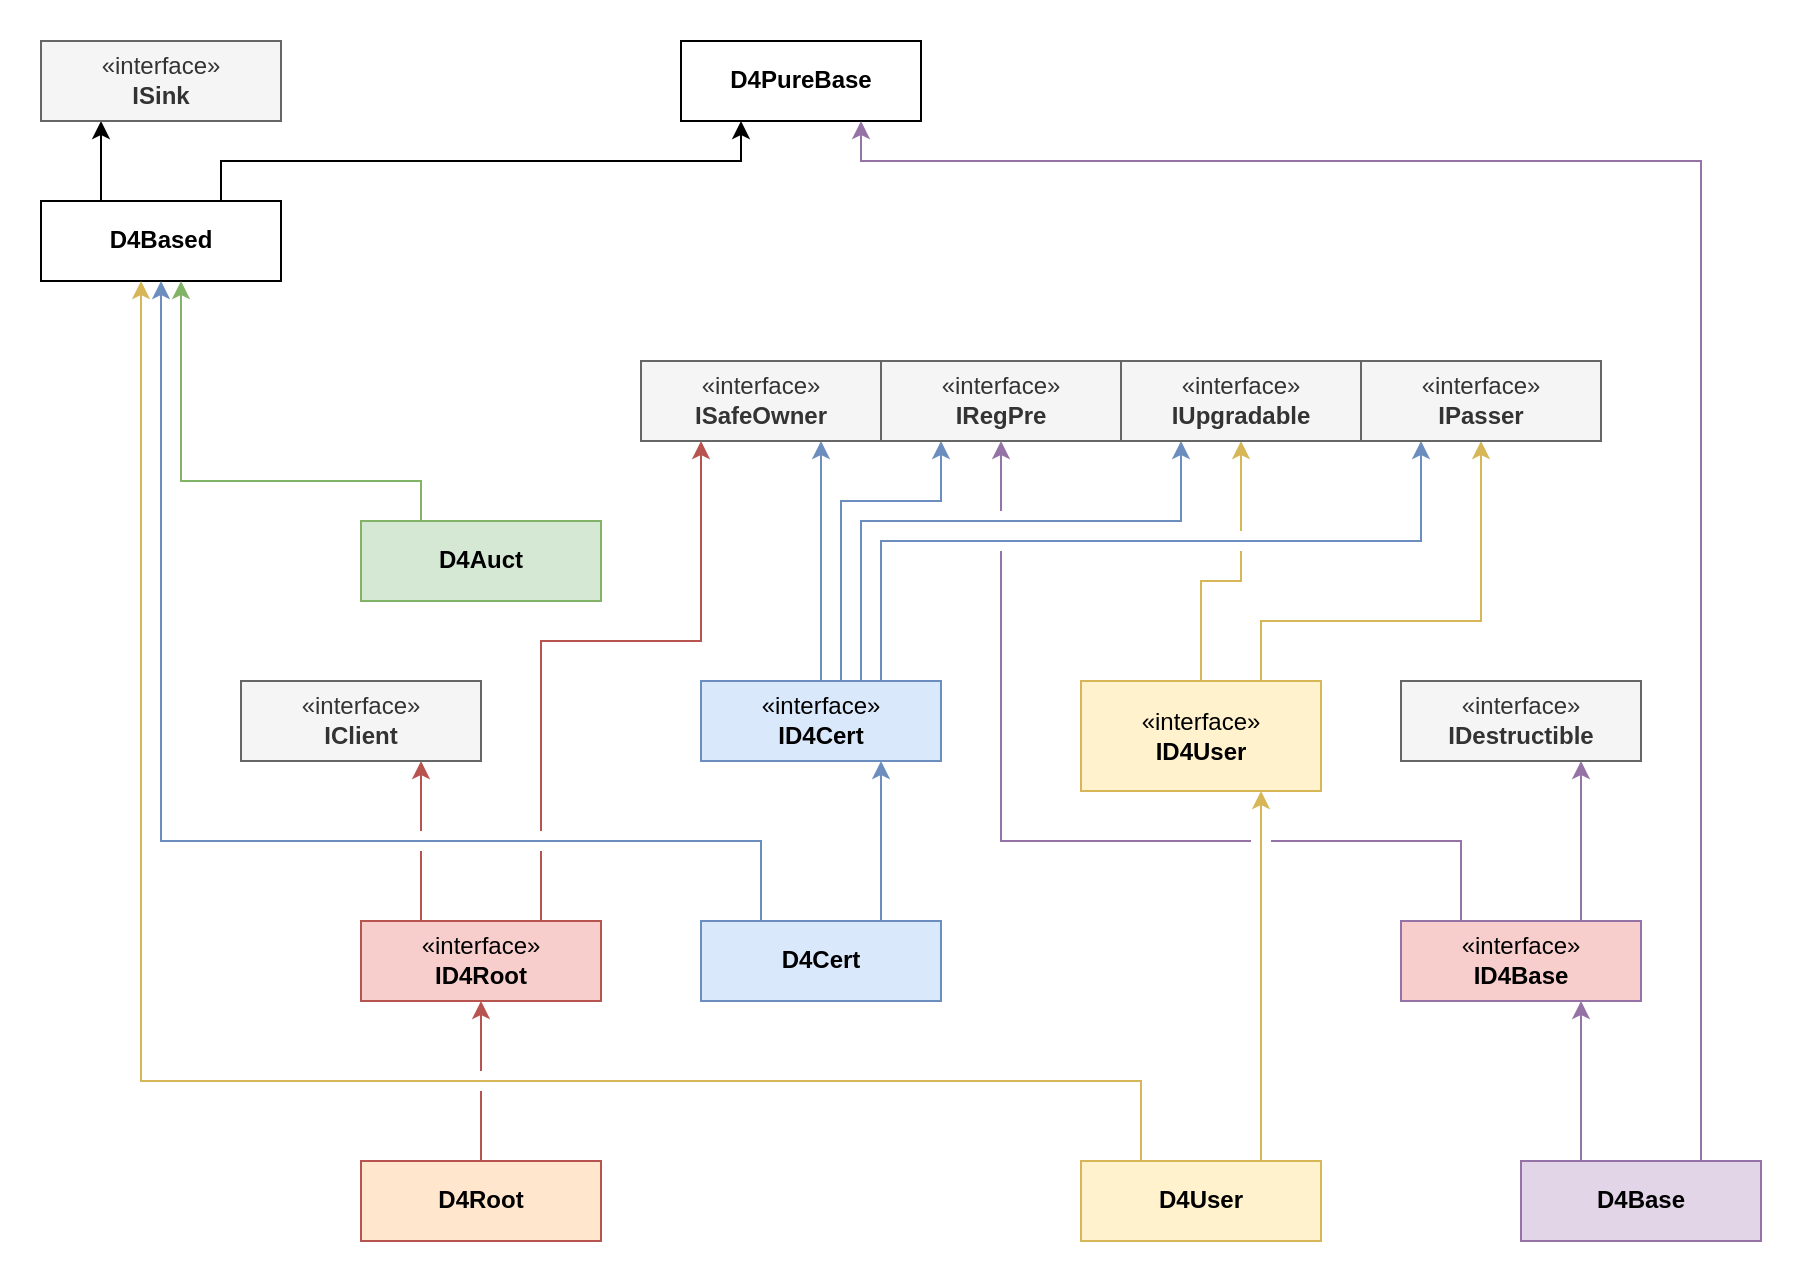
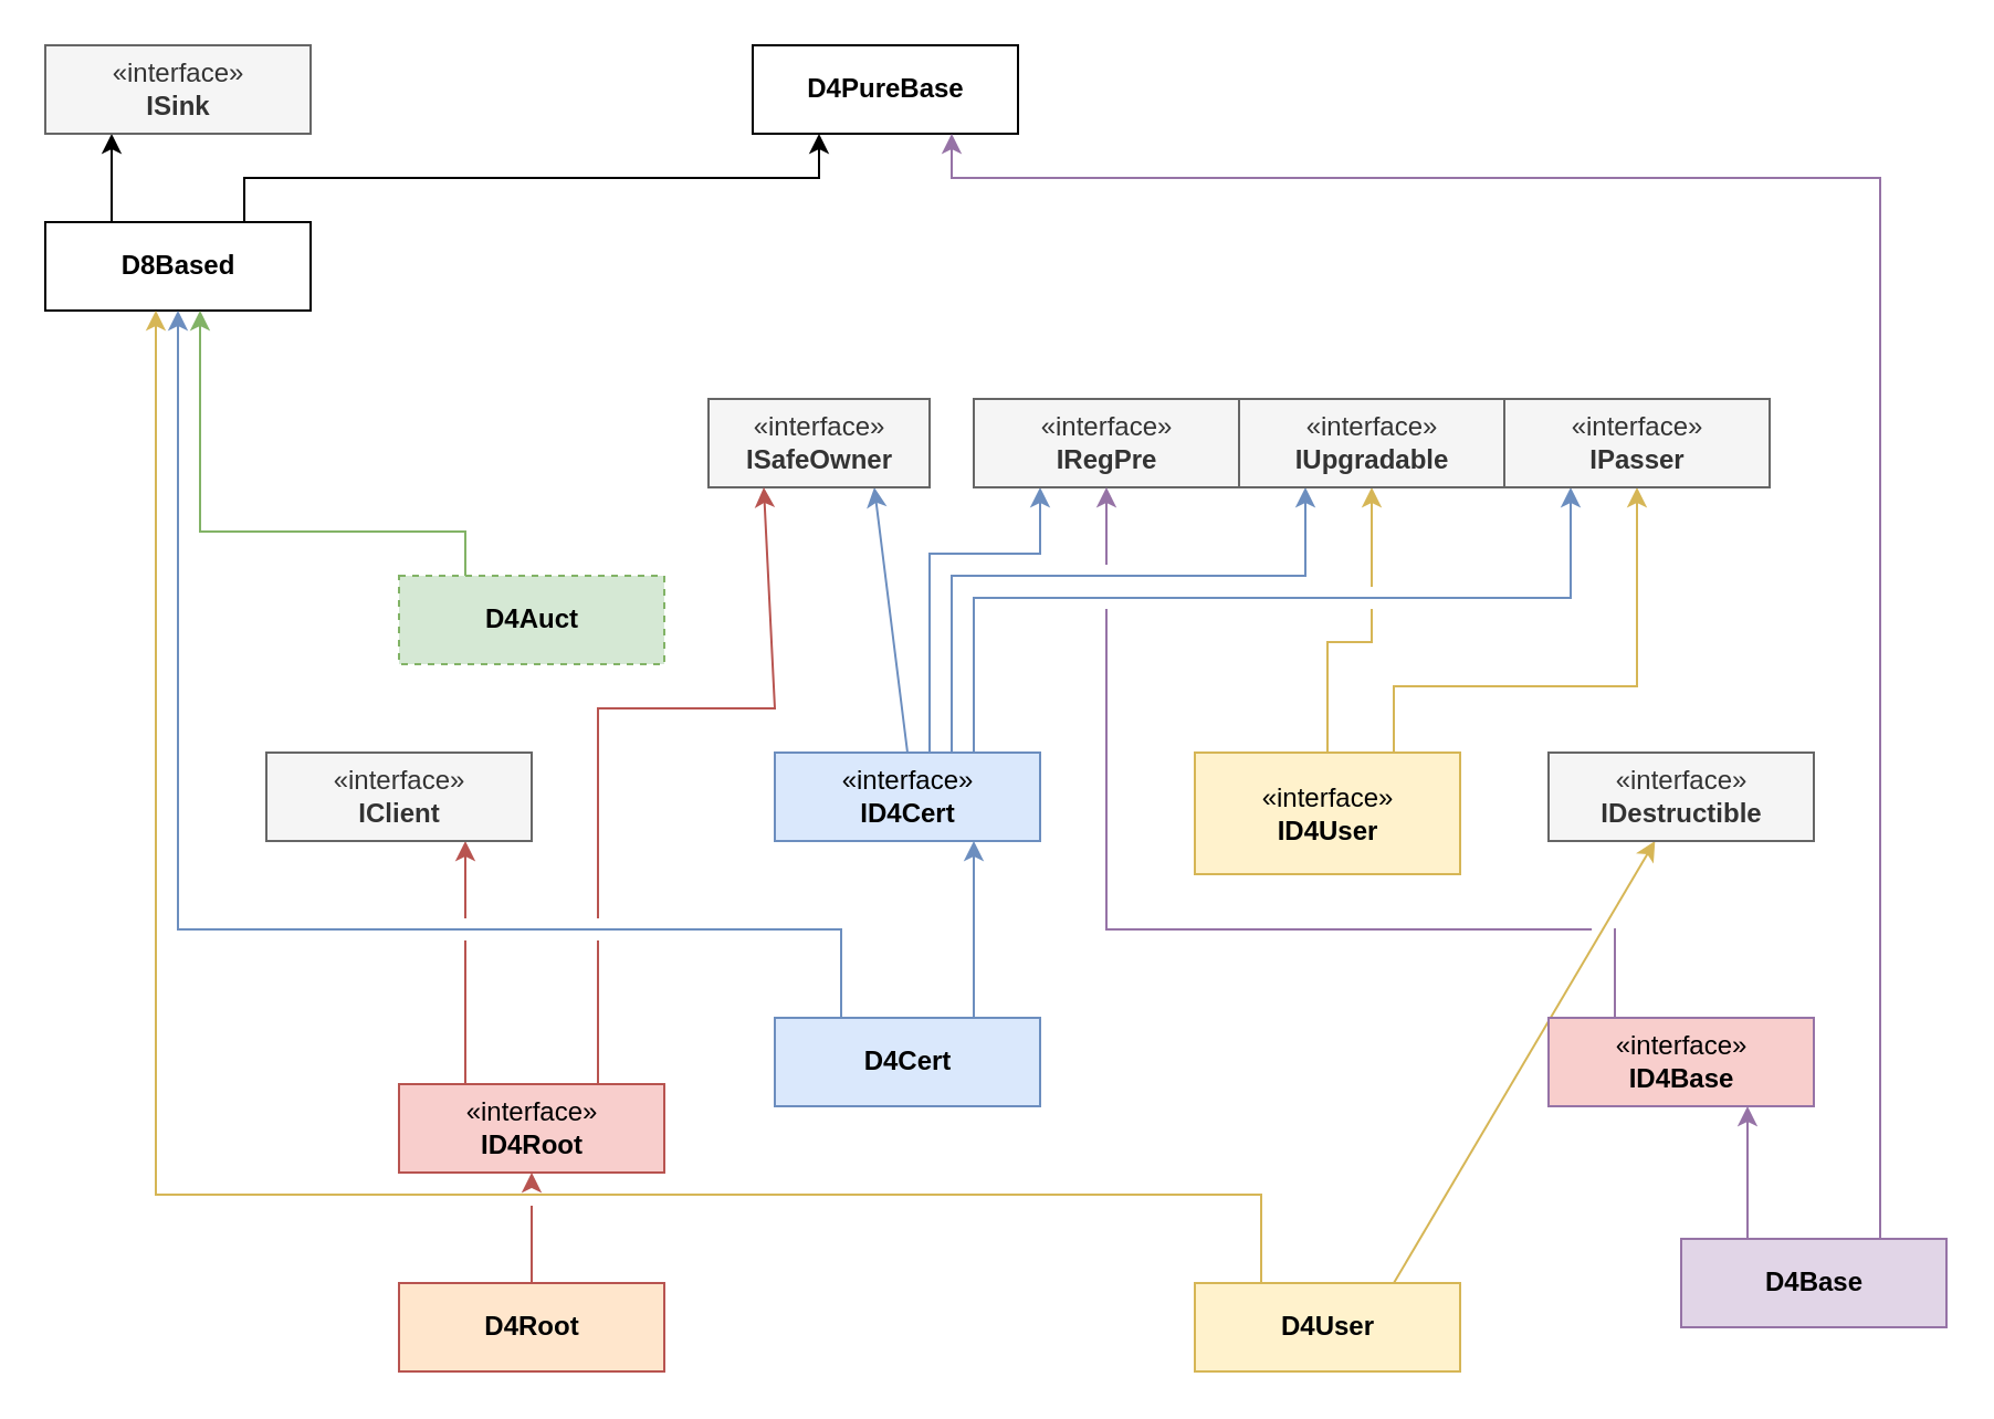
- <mxCell id="4" value="D4Based" style="html=1;fontStyle=1" parent="1" vertex="1"><mxGeometry x="20" y="100" width="120" height="40" as="geometry" /></mxCell>
+ <mxCell id="4" value="D8Based" style="html=1;fontStyle=1" parent="1" vertex="1"><mxGeometry x="20" y="100" width="120" height="40" as="geometry" /></mxCell>
- <mxCell id="23" value="«interface»&lt;br&gt;&lt;b&gt;ISafeOwner&lt;/b&gt;" style="html=1;fillColor=#f5f5f5;strokeColor=#666666;fontColor=#333333;" parent="1" vertex="1"><mxGeometry x="320" y="180" width="120" height="40" as="geometry" /></mxCell>
+ <mxCell id="23" value="«interface»&lt;br&gt;&lt;b&gt;ISafeOwner&lt;/b&gt;" style="html=1;fillColor=#f5f5f5;strokeColor=#666666;fontColor=#333333;" parent="1" vertex="1"><mxGeometry x="320" y="180" width="100" height="40" as="geometry" /></mxCell>
- <mxCell id="6" value="D4Auct" style="html=1;fontStyle=1;fillColor=#d5e8d4;strokeColor=#82b366;" parent="1" vertex="1"><mxGeometry x="180" y="260" width="120" height="40" as="geometry" /></mxCell>
+ <mxCell id="6" value="D4Auct" style="html=1;fontStyle=1;fillColor=#d5e8d4;strokeColor=#82b366;dashed=1;" parent="1" vertex="1"><mxGeometry x="180" y="260" width="120" height="40" as="geometry" /></mxCell>
- <mxCell id="27" style="edgeStyle=none;rounded=0;sketch=0;jumpStyle=gap;jumpSize=10;orthogonalLoop=1;jettySize=auto;html=1;exitX=0.75;exitY=0;exitDx=0;exitDy=0;entryX=0.75;entryY=1;entryDx=0;entryDy=0;fillColor=#e1d5e7;strokeColor=#9673a6;" parent="1" source="28" target="32" edge="1"><mxGeometry relative="1" as="geometry" /></mxCell>
- <mxCell id="36" value="«interface»&lt;br&gt;&lt;b&gt;ID4Root&lt;/b&gt;" style="html=1;fillColor=#f8cecc;strokeColor=#b85450;" parent="1" vertex="1"><mxGeometry x="180" y="460" width="120" height="40" as="geometry" /></mxCell>
+ <mxCell id="36" value="«interface»&lt;br&gt;&lt;b&gt;ID4Root&lt;/b&gt;" style="html=1;fillColor=#f8cecc;strokeColor=#b85450;" parent="1" vertex="1"><mxGeometry x="180" y="490" width="120" height="40" as="geometry" /></mxCell>
- <mxCell id="11" style="edgeStyle=none;rounded=0;sketch=0;jumpStyle=none;jumpSize=10;orthogonalLoop=1;jettySize=auto;html=1;exitX=0.75;exitY=0;exitDx=0;exitDy=0;entryX=0.75;entryY=1;entryDx=0;entryDy=0;fillColor=#fff2cc;strokeColor=#d6b656;" parent="1" source="12" target="20" edge="1"><mxGeometry relative="1" as="geometry" /></mxCell>
+ <mxCell id="11" style="edgeStyle=none;rounded=0;sketch=0;jumpStyle=none;jumpSize=10;orthogonalLoop=1;jettySize=auto;html=1;exitX=0.75;exitY=0;exitDx=0;exitDy=0;fillColor=#fff2cc;strokeColor=#d6b656;" parent="1" source="12" target="32" edge="1"><mxGeometry relative="1" as="geometry" /></mxCell>
- <mxCell id="31" value="D4Base" style="html=1;fontStyle=1;fillColor=#e1d5e7;strokeColor=#9673a6;" parent="1" vertex="1"><mxGeometry x="760" y="580" width="120" height="40" as="geometry" /></mxCell>
+ <mxCell id="31" value="D4Base" style="html=1;fontStyle=1;fillColor=#e1d5e7;strokeColor=#9673a6;" parent="1" vertex="1"><mxGeometry x="760" y="560" width="120" height="40" as="geometry" /></mxCell>
